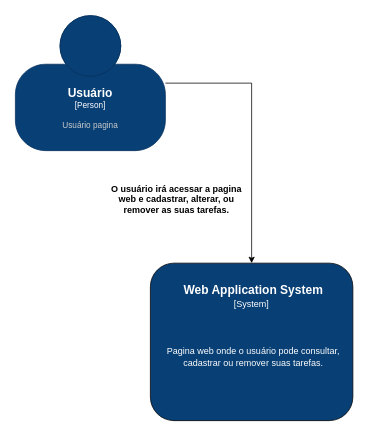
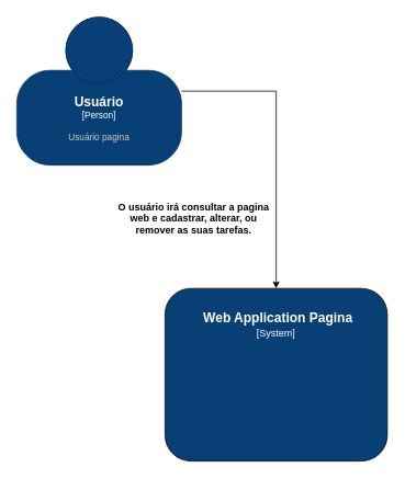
- <mxCell id="8" value="O usuário irá acessar a pagina web e cadastrar, alterar, ou remover as suas tarefas." style="text;html=1;strokeColor=none;fillColor=none;align=center;verticalAlign=middle;whiteSpace=wrap;rounded=0;fontStyle=1" vertex="1" parent="1"><mxGeometry x="140" y="210" width="190" height="110" as="geometry" /></mxCell>
+ <mxCell id="8" value="O usuário irá consultar a pagina web e cadastrar, alterar, ou remover as suas tarefas." style="text;html=1;strokeColor=none;fillColor=none;align=center;verticalAlign=middle;whiteSpace=wrap;rounded=0;fontStyle=1" vertex="1" parent="1"><mxGeometry x="140" y="210" width="190" height="110" as="geometry" /></mxCell>
- <mxCell id="5" value="Web Application System" style="text;html=1;align=center;verticalAlign=middle;whiteSpace=wrap;rounded=0;fontColor=#FFFFFF;spacingTop=0;fontStyle=1;spacing=0;fontSize=16;" vertex="1" parent="1"><mxGeometry x="225" y="370" width="225" height="30" as="geometry" /></mxCell>
+ <mxCell id="5" value="Web Application Pagina" style="text;html=1;align=center;verticalAlign=middle;whiteSpace=wrap;rounded=0;fontColor=#FFFFFF;spacingTop=0;fontStyle=1;spacing=0;fontSize=16;" vertex="1" parent="1"><mxGeometry x="225" y="370" width="225" height="30" as="geometry" /></mxCell>
- <mxCell id="7" value="Pagina web onde o usuário pode consultar, cadastrar ou remover suas tarefas." style="text;html=1;strokeColor=none;fillColor=none;align=center;verticalAlign=middle;whiteSpace=wrap;rounded=0;fontColor=#FFFFFF;" vertex="1" parent="1"><mxGeometry x="215" y="420" width="245" height="110" as="geometry" /></mxCell>
